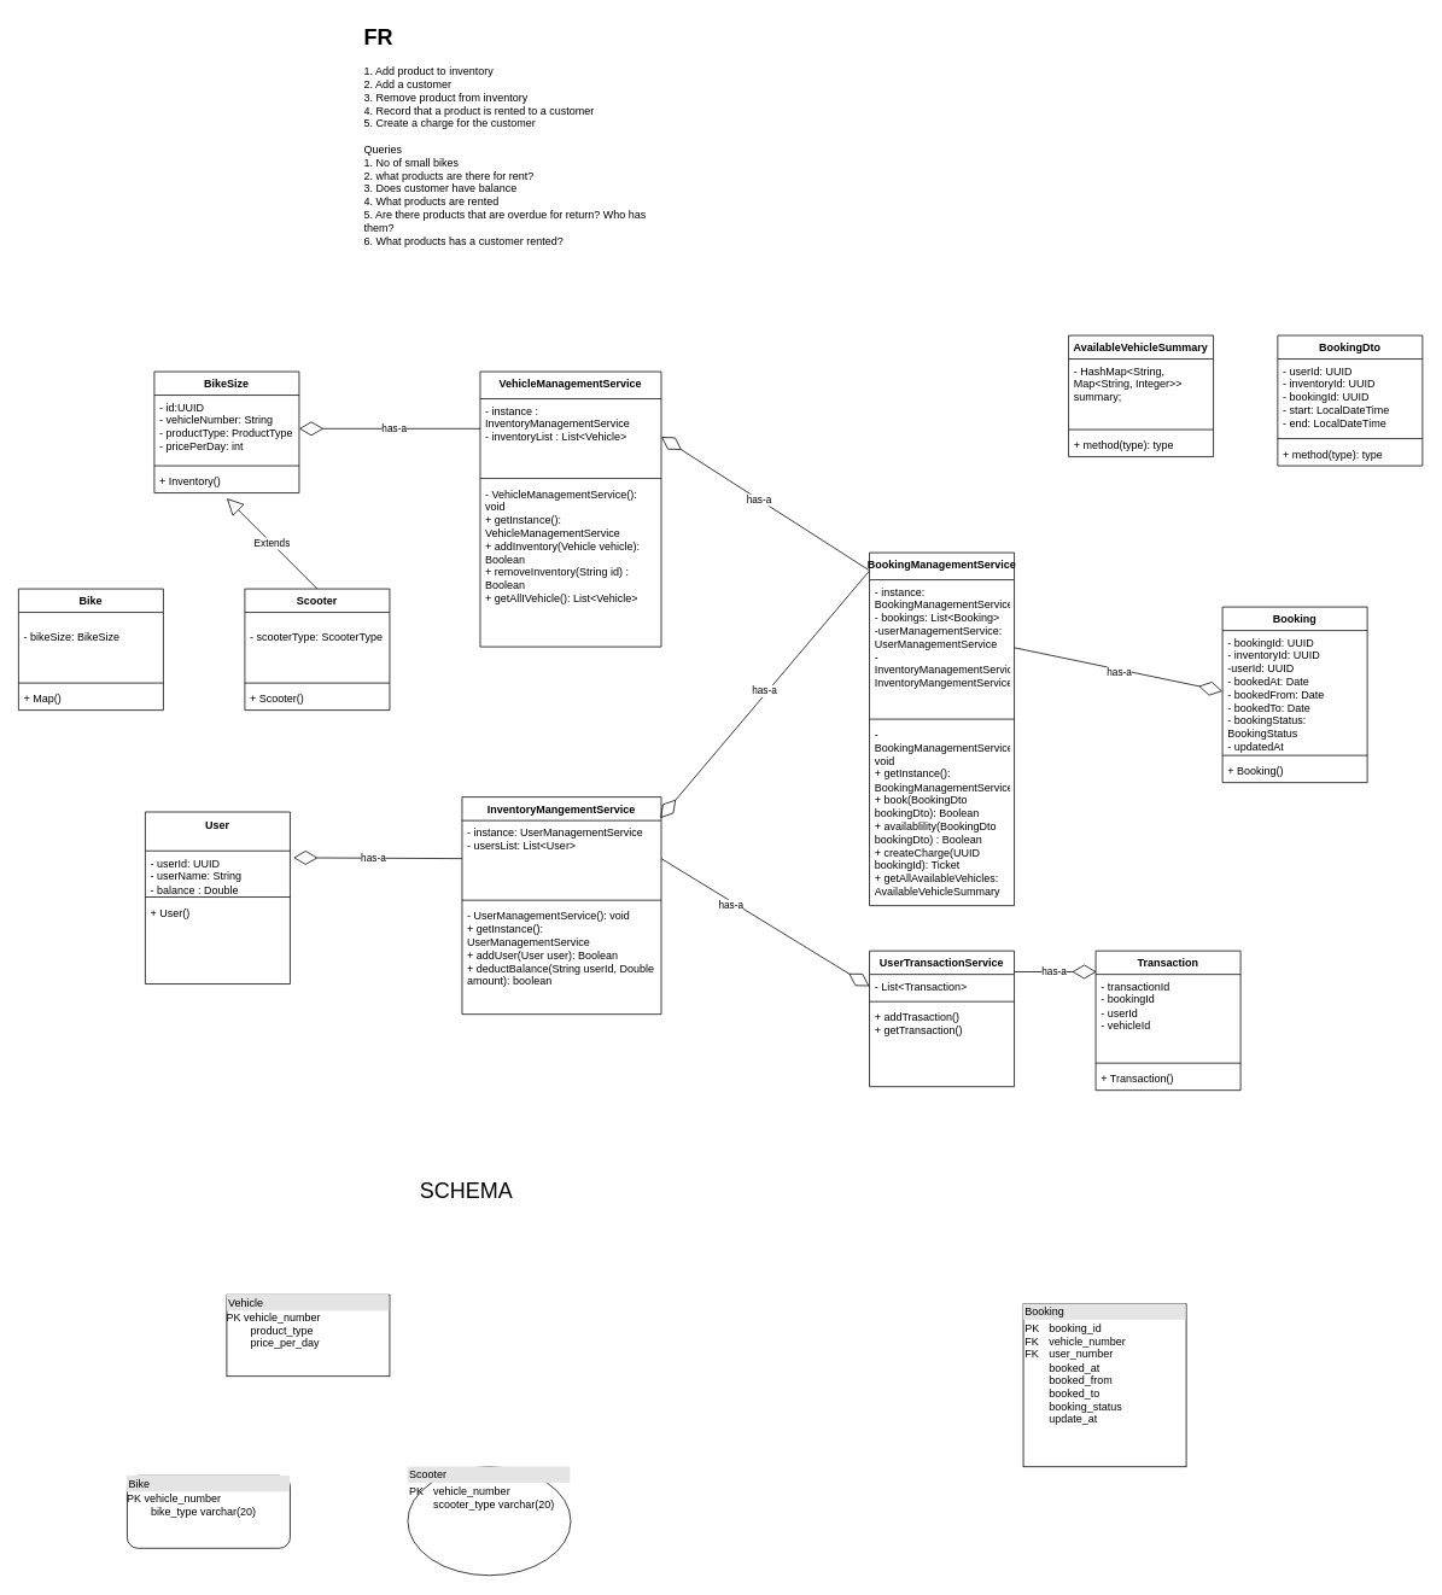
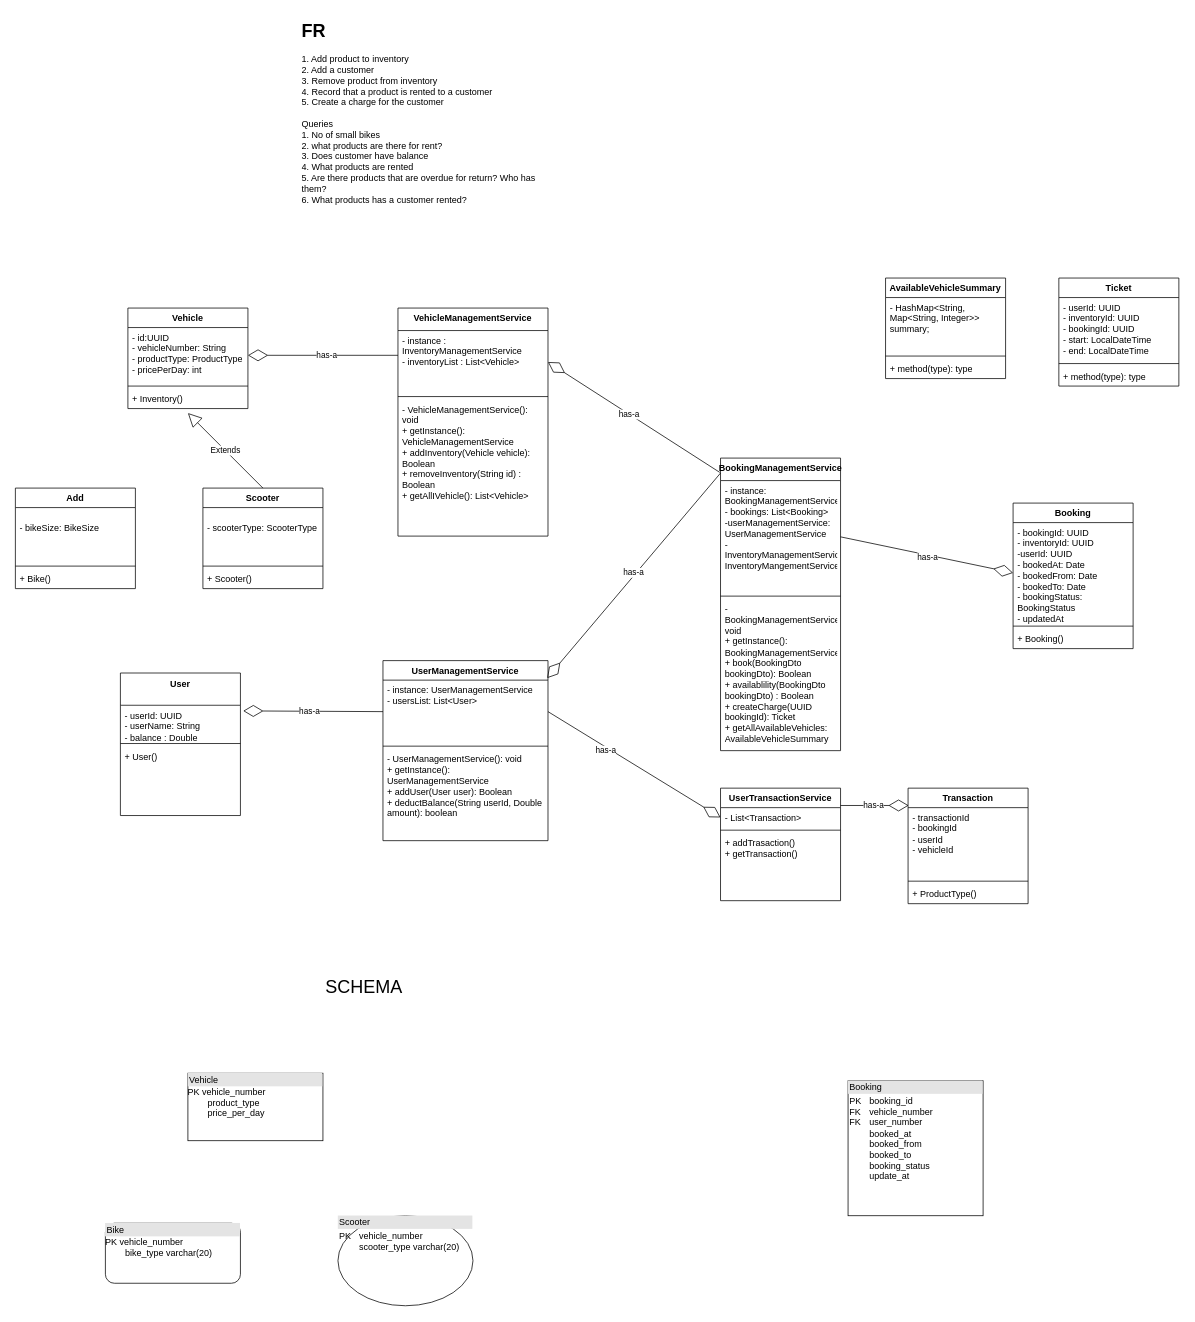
- <mxCell id="41" value="BookingDto" style="swimlane;fontStyle=1;align=center;verticalAlign=top;childLayout=stackLayout;horizontal=1;startSize=26;horizontalStack=0;resizeParent=1;resizeParentMax=0;resizeLast=0;collapsible=1;marginBottom=0;whiteSpace=wrap;html=1;" parent="1" vertex="1"><mxGeometry x="1411" y="370" width="160" height="144" as="geometry" /></mxCell>
+ <mxCell id="41" value="Ticket" style="swimlane;fontStyle=1;align=center;verticalAlign=top;childLayout=stackLayout;horizontal=1;startSize=26;horizontalStack=0;resizeParent=1;resizeParentMax=0;resizeLast=0;collapsible=1;marginBottom=0;whiteSpace=wrap;html=1;" parent="1" vertex="1"><mxGeometry x="1411" y="370" width="160" height="144" as="geometry" /></mxCell>
- <mxCell id="7" value="BikeSize" style="swimlane;fontStyle=1;align=center;verticalAlign=top;childLayout=stackLayout;horizontal=1;startSize=26;horizontalStack=0;resizeParent=1;resizeParentMax=0;resizeLast=0;collapsible=1;marginBottom=0;whiteSpace=wrap;html=1;" parent="1" vertex="1"><mxGeometry y="410" width="160" height="134" as="geometry" x="170" /></mxCell>
+ <mxCell id="7" value="Vehicle" style="swimlane;fontStyle=1;align=center;verticalAlign=top;childLayout=stackLayout;horizontal=1;startSize=26;horizontalStack=0;resizeParent=1;resizeParentMax=0;resizeLast=0;collapsible=1;marginBottom=0;whiteSpace=wrap;html=1;" parent="1" vertex="1"><mxGeometry y="410" width="160" height="134" as="geometry" x="170" /></mxCell>
- <mxCell id="37" value="Bike" style="swimlane;fontStyle=1;align=center;verticalAlign=top;childLayout=stackLayout;horizontal=1;startSize=26;horizontalStack=0;resizeParent=1;resizeParentMax=0;resizeLast=0;collapsible=1;marginBottom=0;whiteSpace=wrap;html=1;" parent="1" vertex="1"><mxGeometry x="20" y="650" width="160" height="134" as="geometry" /></mxCell>
+ <mxCell id="37" value="Add" style="swimlane;fontStyle=1;align=center;verticalAlign=top;childLayout=stackLayout;horizontal=1;startSize=26;horizontalStack=0;resizeParent=1;resizeParentMax=0;resizeLast=0;collapsible=1;marginBottom=0;whiteSpace=wrap;html=1;" parent="1" vertex="1"><mxGeometry x="20" y="650" width="160" height="134" as="geometry" /></mxCell>
- <mxCell id="40" value="+ Map()" style="text;strokeColor=none;fillColor=none;align=left;verticalAlign=top;spacingLeft=4;spacingRight=4;overflow=hidden;rotatable=0;points=[[0,0.5],[1,0.5]];portConstraint=eastwest;whiteSpace=wrap;html=1;" parent="37" vertex="1"><mxGeometry y="108" width="160" height="26" as="geometry" /></mxCell>
+ <mxCell id="40" value="+ Bike()" style="text;strokeColor=none;fillColor=none;align=left;verticalAlign=top;spacingLeft=4;spacingRight=4;overflow=hidden;rotatable=0;points=[[0,0.5],[1,0.5]];portConstraint=eastwest;whiteSpace=wrap;html=1;" parent="37" vertex="1"><mxGeometry y="108" width="160" height="26" as="geometry" /></mxCell>
- <mxCell id="11" value="InventoryMangementService" style="swimlane;fontStyle=1;align=center;verticalAlign=top;childLayout=stackLayout;horizontal=1;startSize=26;horizontalStack=0;resizeParent=1;resizeParentMax=0;resizeLast=0;collapsible=1;marginBottom=0;whiteSpace=wrap;html=1;" parent="1" vertex="1"><mxGeometry x="510" y="880" width="220" height="240" as="geometry" /></mxCell>
+ <mxCell id="11" value="UserManagementService" style="swimlane;fontStyle=1;align=center;verticalAlign=top;childLayout=stackLayout;horizontal=1;startSize=26;horizontalStack=0;resizeParent=1;resizeParentMax=0;resizeLast=0;collapsible=1;marginBottom=0;whiteSpace=wrap;html=1;" parent="1" vertex="1"><mxGeometry x="510" y="880" width="220" height="240" as="geometry" /></mxCell>
- <mxCell id="58" value="+ Transaction()" style="text;strokeColor=none;fillColor=none;align=left;verticalAlign=top;spacingLeft=4;spacingRight=4;overflow=hidden;rotatable=0;points=[[0,0.5],[1,0.5]];portConstraint=eastwest;whiteSpace=wrap;html=1;" parent="55" vertex="1"><mxGeometry y="128" width="160" height="26" as="geometry" /></mxCell>
+ <mxCell id="58" value="+ ProductType()" style="text;strokeColor=none;fillColor=none;align=left;verticalAlign=top;spacingLeft=4;spacingRight=4;overflow=hidden;rotatable=0;points=[[0,0.5],[1,0.5]];portConstraint=eastwest;whiteSpace=wrap;html=1;" parent="55" vertex="1"><mxGeometry y="128" width="160" height="26" as="geometry" /></mxCell>
- <mxCell id="50" value="&lt;font style=&quot;font-size: 24px;&quot;&gt;SCHEMA&lt;/font&gt;" style="text;html=1;align=center;verticalAlign=middle;whiteSpace=wrap;rounded=0;" parent="1" vertex="1"><mxGeometry x="140" y="1280" width="750" height="70" as="geometry" /></mxCell>
+ <mxCell id="50" value="&lt;font style=&quot;font-size: 24px;&quot;&gt;SCHEMA&lt;/font&gt;" style="text;html=1;align=center;verticalAlign=middle;whiteSpace=wrap;rounded=0;" parent="1" vertex="1"><mxGeometry x="110" y="1280" width="750" height="70" as="geometry" /></mxCell>
